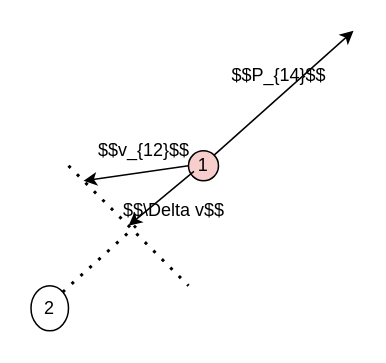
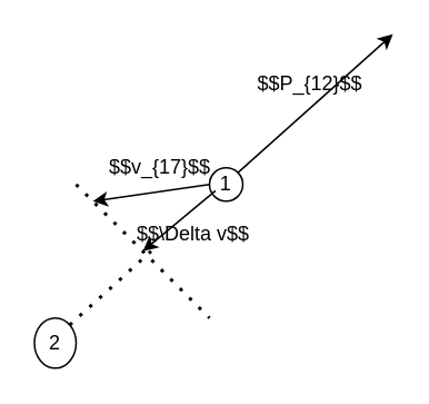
- <mxCell id="5" value="$$P_{14}$$" style="text;html=1;align=center;verticalAlign=middle;resizable=0;points=[];autosize=1;" vertex="1" parent="1"><mxGeometry x="145" y="40" width="80" height="20" as="geometry" /></mxCell>
+ <mxCell id="5" value="$$P_{12}$$" style="text;html=1;align=center;verticalAlign=middle;resizable=0;points=[];autosize=1;" vertex="1" parent="1"><mxGeometry x="145" y="40" width="80" height="20" as="geometry" /></mxCell>
- <mxCell id="7" value="$$v_{12}$$" style="text;html=1;align=center;verticalAlign=middle;resizable=0;points=[];autosize=1;" vertex="1" parent="1"><mxGeometry x="55" y="90" width="80" height="20" as="geometry" /></mxCell>
+ <mxCell id="7" value="$$v_{17}$$" style="text;html=1;align=center;verticalAlign=middle;resizable=0;points=[];autosize=1;" vertex="1" parent="1"><mxGeometry x="55" y="90" width="80" height="20" as="geometry" /></mxCell>
- <mxCell id="3" value="1" style="ellipse;whiteSpace=wrap;html=1;aspect=fixed;fillColor=#f8cecc;" vertex="1" parent="1"><mxGeometry x="125" y="100" width="20" height="20" as="geometry" /></mxCell>
+ <mxCell id="3" value="1" style="ellipse;whiteSpace=wrap;html=1;aspect=fixed;" vertex="1" parent="1"><mxGeometry x="125" y="100" width="20" height="20" as="geometry" /></mxCell>
